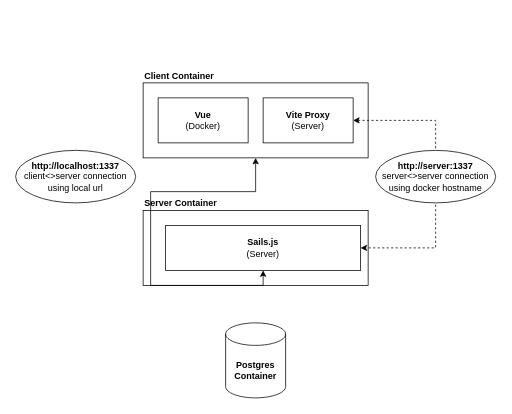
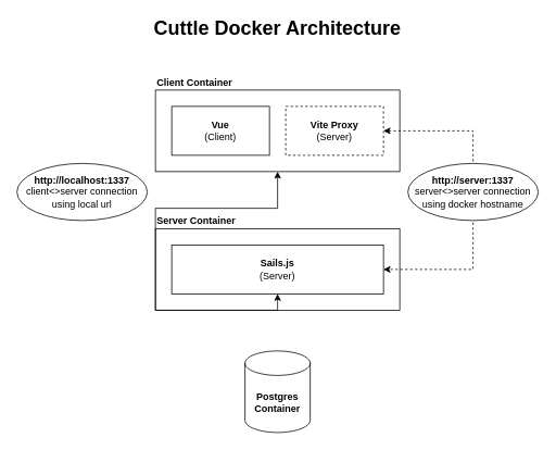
+ <mxCell id="12" value="&lt;h1&gt;Cuttle Docker Architecture&lt;/h1&gt;" style="text;html=1;strokeColor=none;fillColor=none;align=center;verticalAlign=middle;whiteSpace=wrap;rounded=0;" vertex="1" parent="1"><mxGeometry x="160" y="20" width="360" height="30" as="geometry" /></mxCell>
- <mxCell id="4" value="&lt;b&gt;Vue&lt;/b&gt;&lt;br&gt;(Docker)" style="rounded=0;whiteSpace=wrap;html=1;" vertex="1" parent="1"><mxGeometry x="210" y="130" width="120" height="60" as="geometry" /></mxCell>
+ <mxCell id="4" value="&lt;b&gt;Vue&lt;/b&gt;&lt;br&gt;(Client)" style="rounded=0;whiteSpace=wrap;html=1;" vertex="1" parent="1"><mxGeometry x="210" y="130" width="120" height="60" as="geometry" /></mxCell>
- <mxCell id="3" value="&lt;b&gt;Vite Proxy&lt;/b&gt;&lt;br&gt;(Server)" style="rounded=0;whiteSpace=wrap;html=1;" vertex="1" parent="1"><mxGeometry x="350" y="130" width="120" height="60" as="geometry" /></mxCell>
+ <mxCell id="3" value="&lt;b&gt;Vite Proxy&lt;/b&gt;&lt;br&gt;(Server)" style="rounded=0;whiteSpace=wrap;html=1;dashed=1;" vertex="1" parent="1"><mxGeometry x="350" y="130" width="120" height="60" as="geometry" /></mxCell>
- <mxCell id="8" value="&lt;b&gt;Sails.js&lt;/b&gt;&lt;br&gt;(Server)" style="rounded=0;whiteSpace=wrap;html=1;" vertex="1" parent="1"><mxGeometry x="220" y="300" width="260" height="60" as="geometry" /></mxCell>
+ <mxCell id="8" value="&lt;b&gt;Sails.js&lt;/b&gt;&lt;br&gt;(Server)" style="rounded=0;whiteSpace=wrap;html=1;" vertex="1" parent="1"><mxGeometry x="210" y="300" width="260" height="60" as="geometry" /></mxCell>
